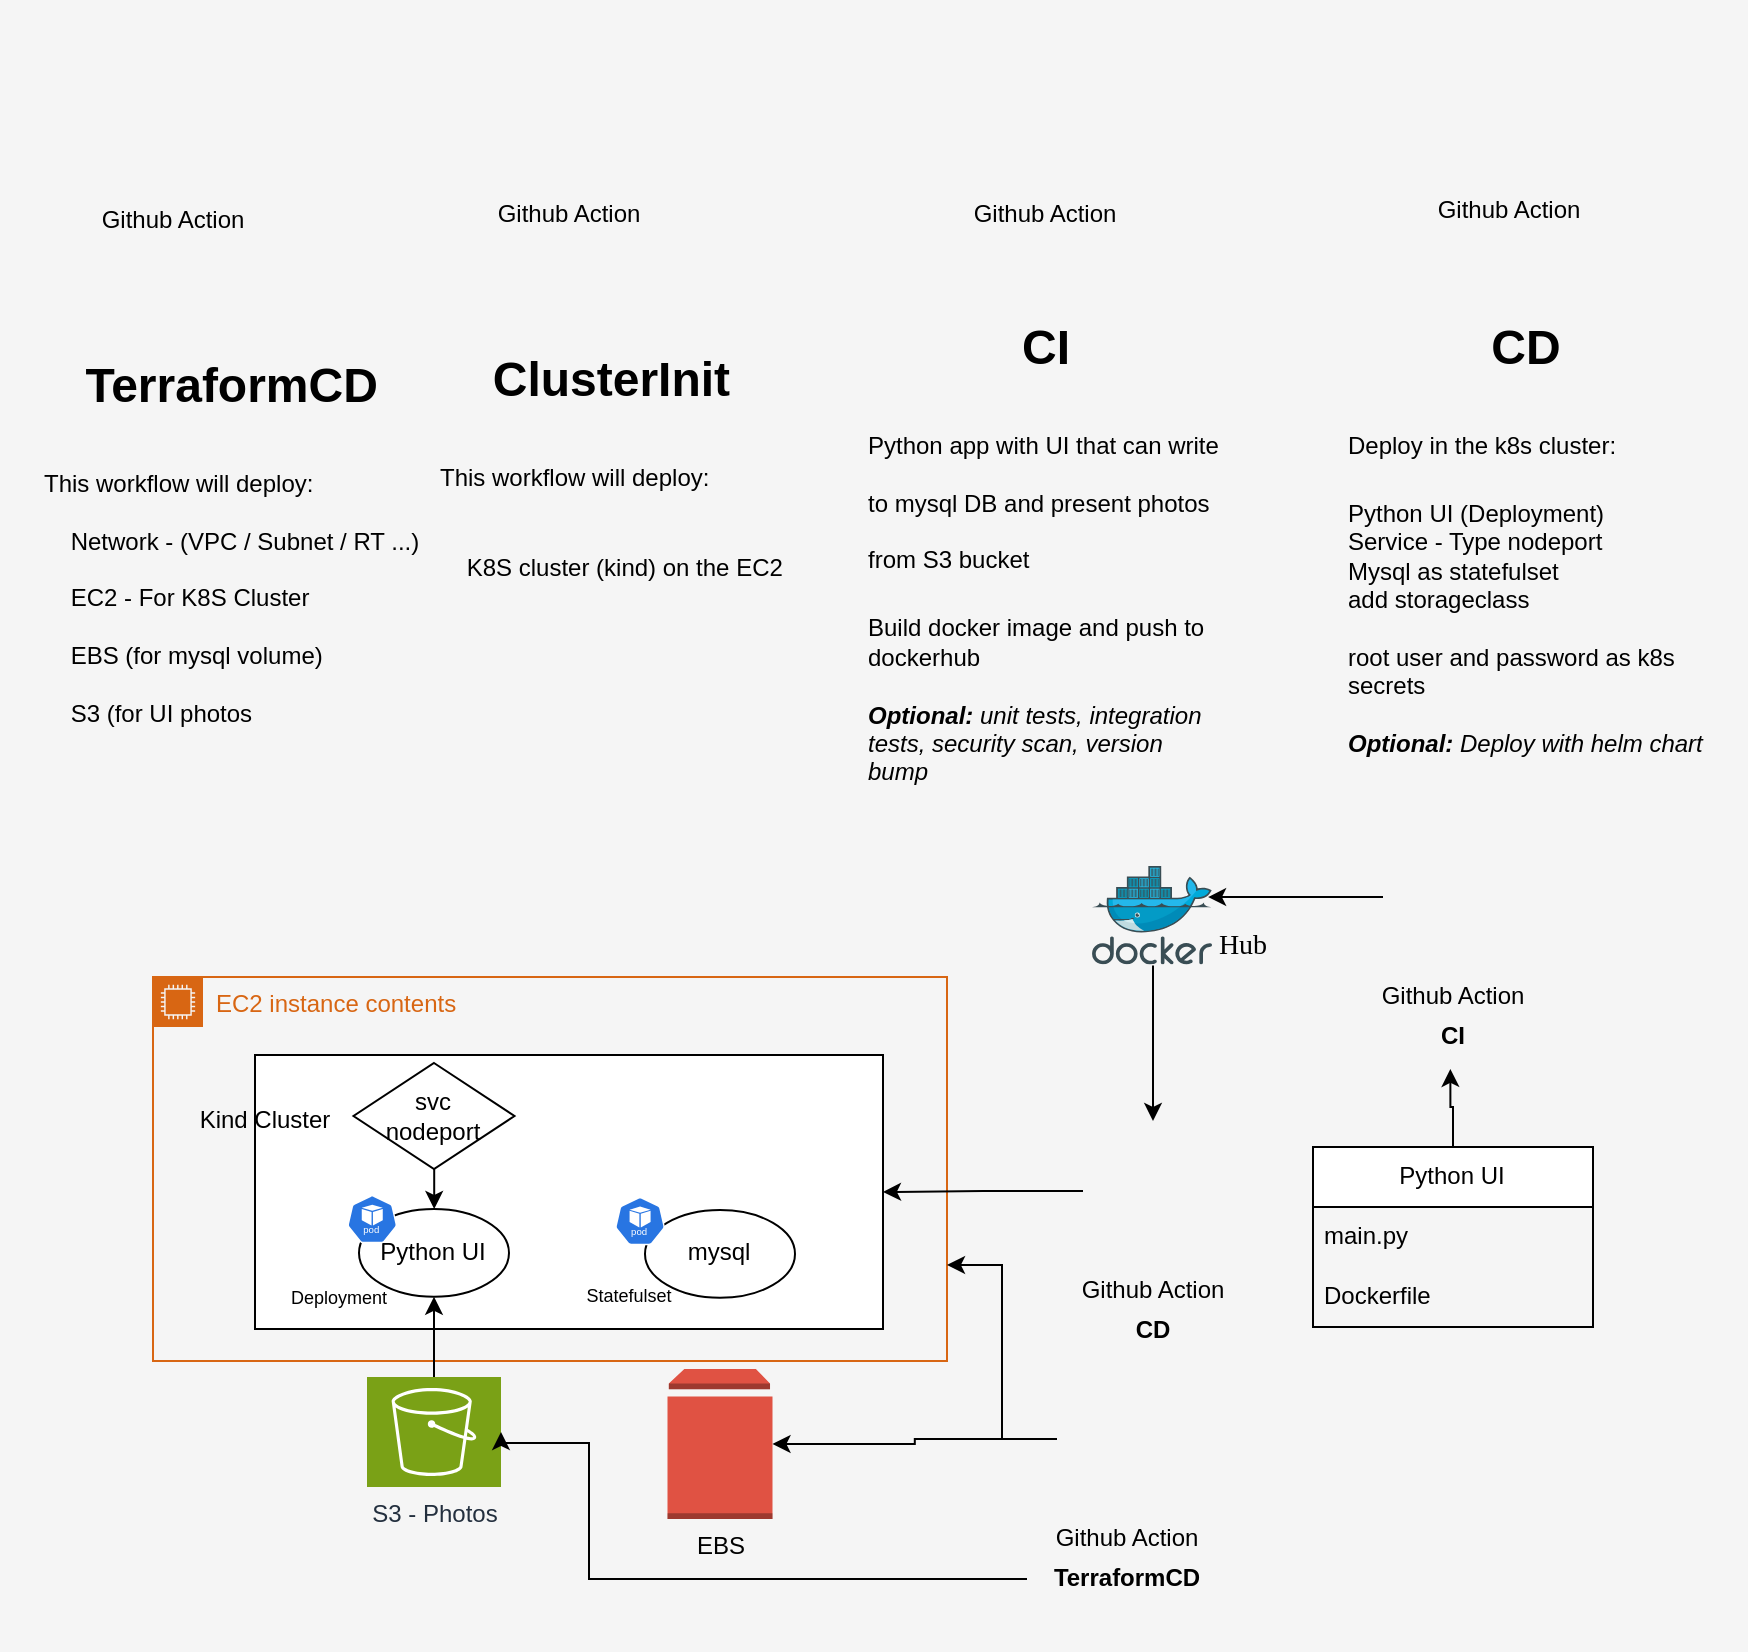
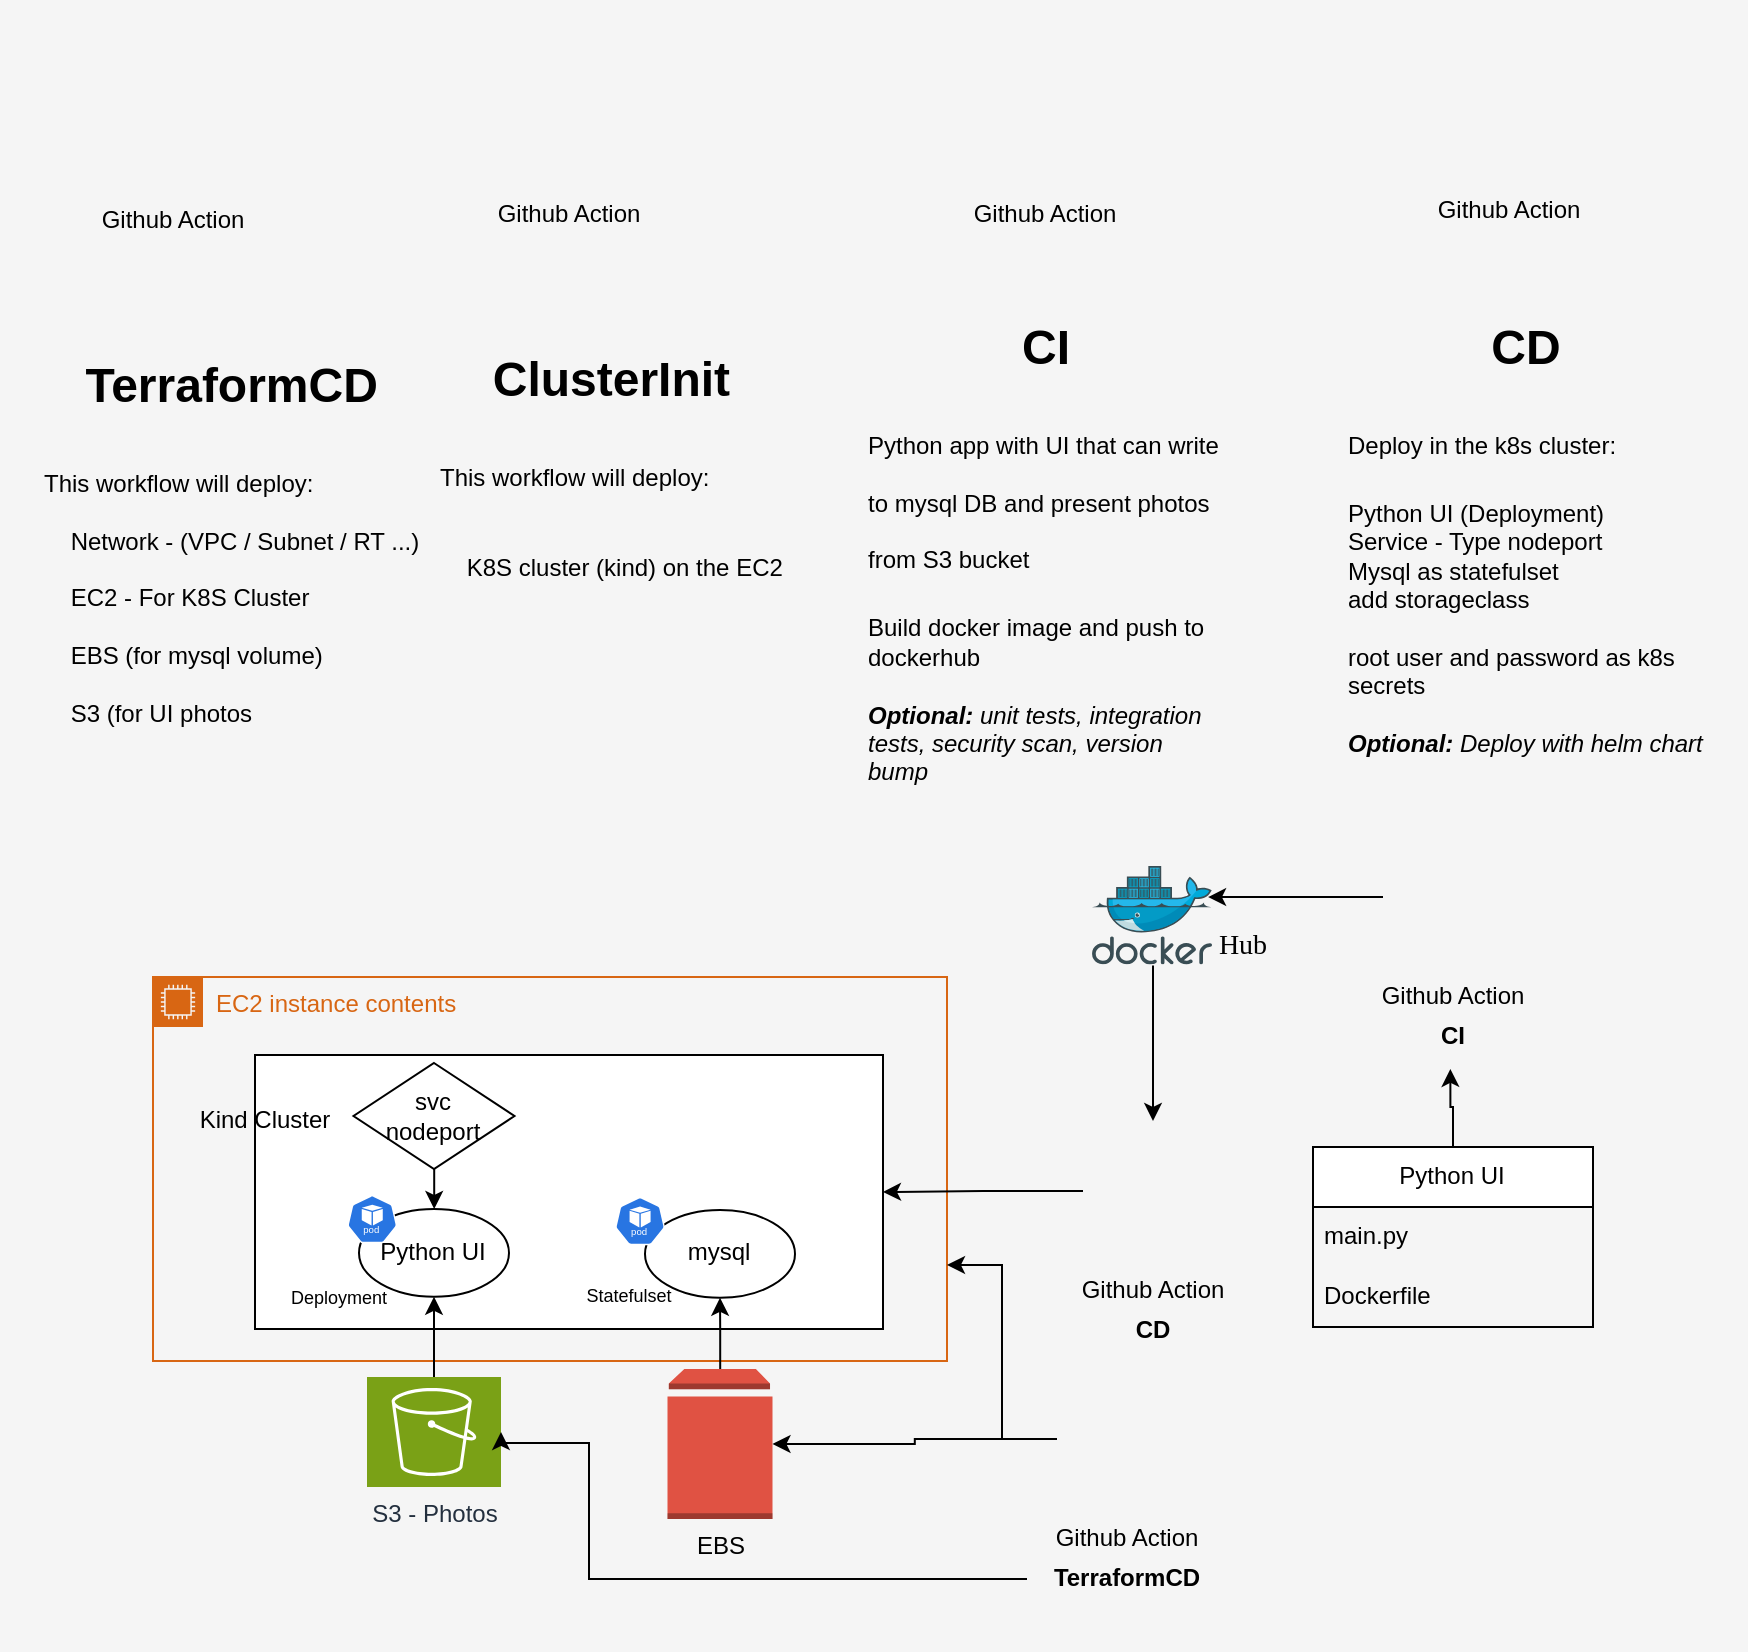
+ <mxCell id="53" style="edgeStyle=orthogonalEdgeStyle;rounded=0;orthogonalLoop=1;jettySize=auto;html=1;" edge="1" parent="1" source="54" target="20"><mxGeometry relative="1" as="geometry" /></mxCell>
